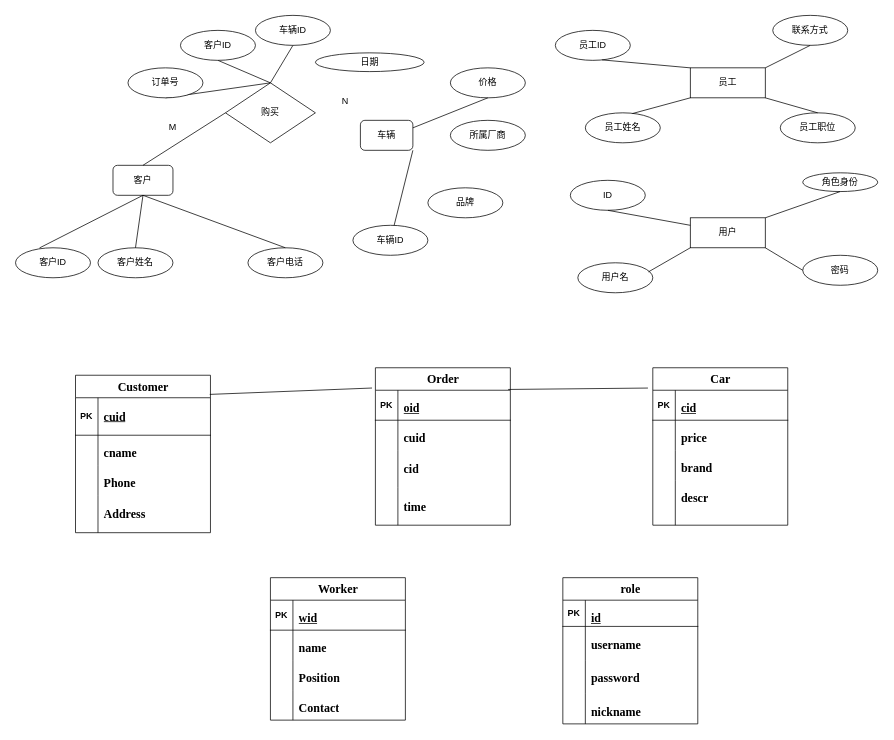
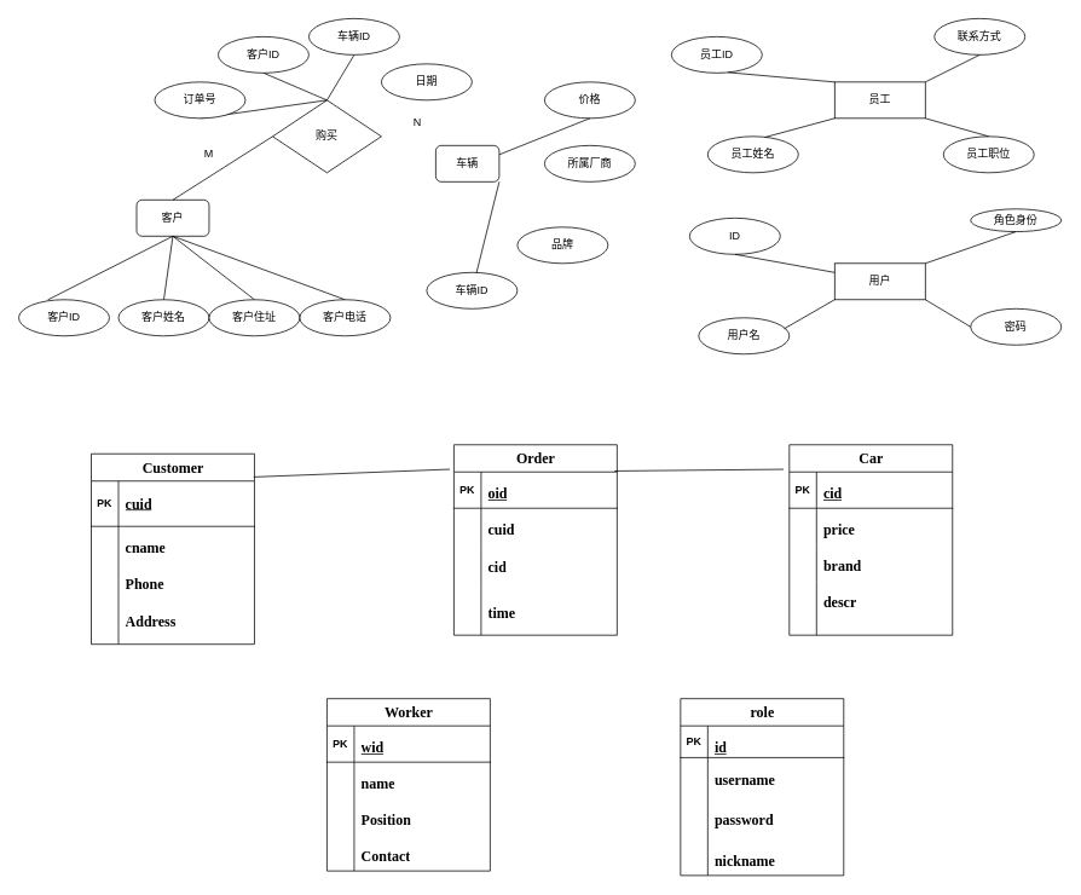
- <mxCell id="25" value="日期" style="ellipse;whiteSpace=wrap;html=1;align=center;" vertex="1" parent="1"><mxGeometry x="420" y="70" width="145" height="25" as="geometry" /></mxCell>
+ <mxCell id="25" value="日期" style="ellipse;whiteSpace=wrap;html=1;align=center;" vertex="1" parent="1"><mxGeometry x="420" y="70" width="100" height="40" as="geometry" /></mxCell>
+ <mxCell id="17" value="" style="endArrow=none;html=1;rounded=0;exitX=0.5;exitY=1;exitDx=0;exitDy=0;entryX=0.5;entryY=0;entryDx=0;entryDy=0;" edge="1" parent="1" source="2" target="8"><mxGeometry relative="1" as="geometry"><mxPoint x="460" y="240" as="sourcePoint" /><mxPoint x="620" y="240" as="targetPoint" /></mxGeometry></mxCell>
+ <mxCell id="8" value="客户住址" style="ellipse;whiteSpace=wrap;html=1;align=center;" vertex="1" parent="1"><mxGeometry x="230" y="330" width="100" height="40" as="geometry" /></mxCell>
